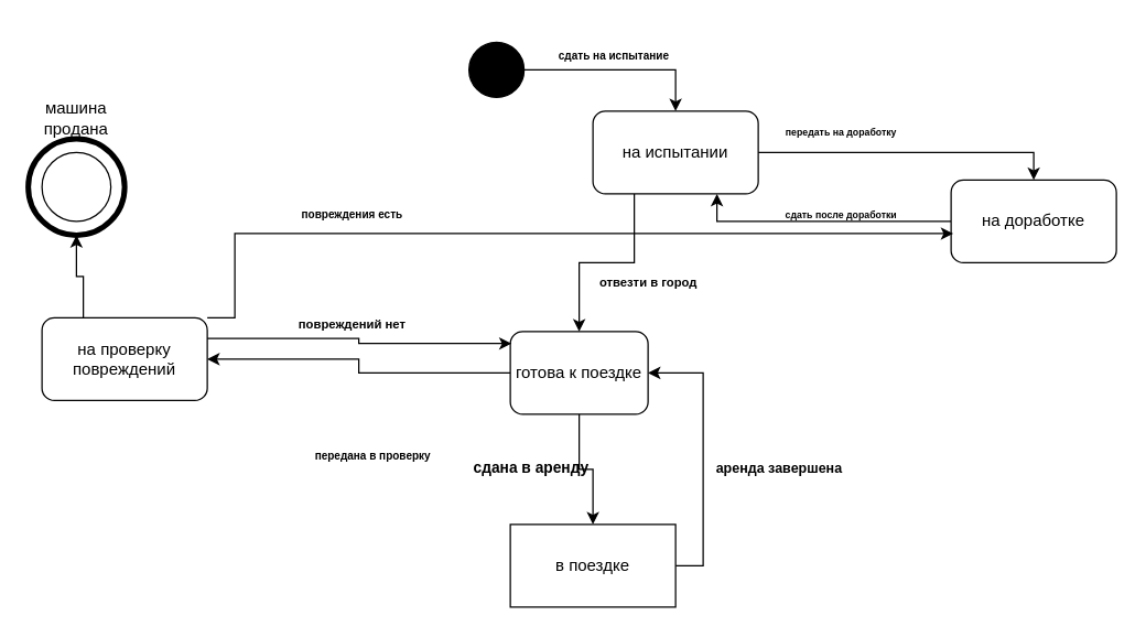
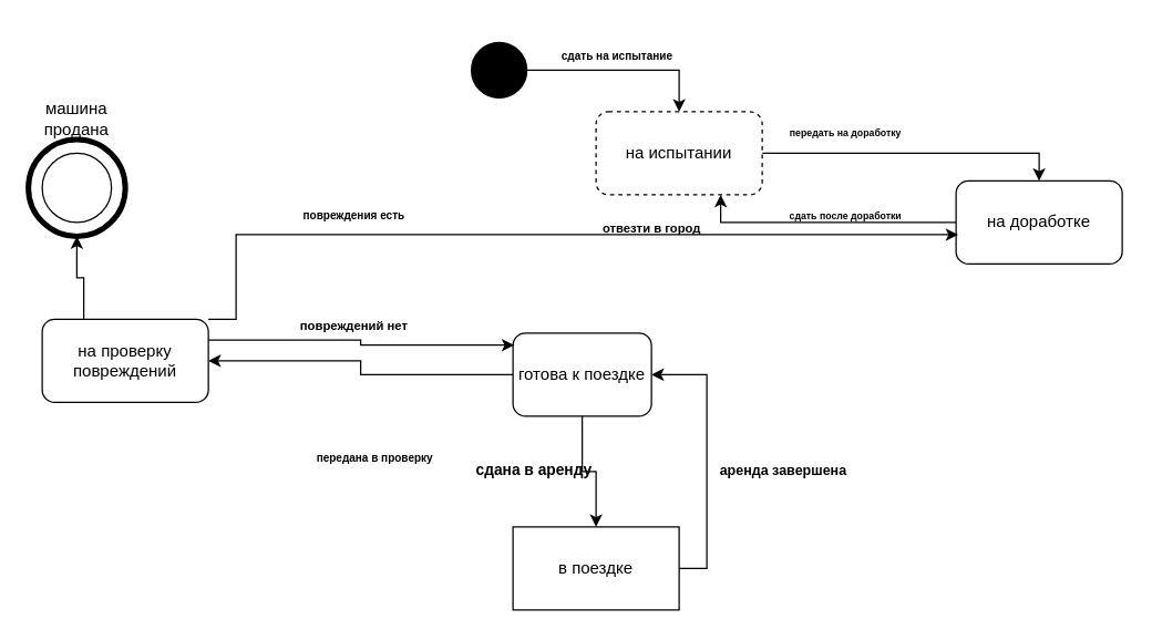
- <mxCell id="12" value="на испытании" style="rounded=1;whiteSpace=wrap;html=1;" parent="1" vertex="1"><mxGeometry x="430" y="80" width="120" height="60" as="geometry" /></mxCell>
+ <mxCell id="12" value="на испытании" style="rounded=1;whiteSpace=wrap;html=1;dashed=1;" parent="1" vertex="1"><mxGeometry x="430" y="80" width="120" height="60" as="geometry" /></mxCell>
- <mxCell id="11" style="edgeStyle=orthogonalEdgeStyle;rounded=0;orthogonalLoop=1;jettySize=auto;html=1;exitX=0.25;exitY=1;exitDx=0;exitDy=0;entryX=0.5;entryY=0;entryDx=0;entryDy=0;" parent="1" source="12" target="7" edge="1"><mxGeometry relative="1" as="geometry" /></mxCell>
- <mxCell id="21" value="&lt;font style=&quot;font-size: 9px;&quot;&gt;отвезти в город&lt;/font&gt;" style="text;strokeColor=none;fillColor=none;html=1;fontSize=24;fontStyle=1;verticalAlign=middle;align=center;" parent="1" vertex="1"><mxGeometry x="430" y="190" width="80" height="20" as="geometry" /></mxCell>
+ <mxCell id="21" value="&lt;font style=&quot;font-size: 9px;&quot;&gt;отвезти в город&lt;/font&gt;" style="text;strokeColor=none;fillColor=none;html=1;fontSize=24;fontStyle=1;verticalAlign=middle;align=center;" parent="1" vertex="1"><mxGeometry x="430" y="150" width="80" height="20" as="geometry" /></mxCell>
